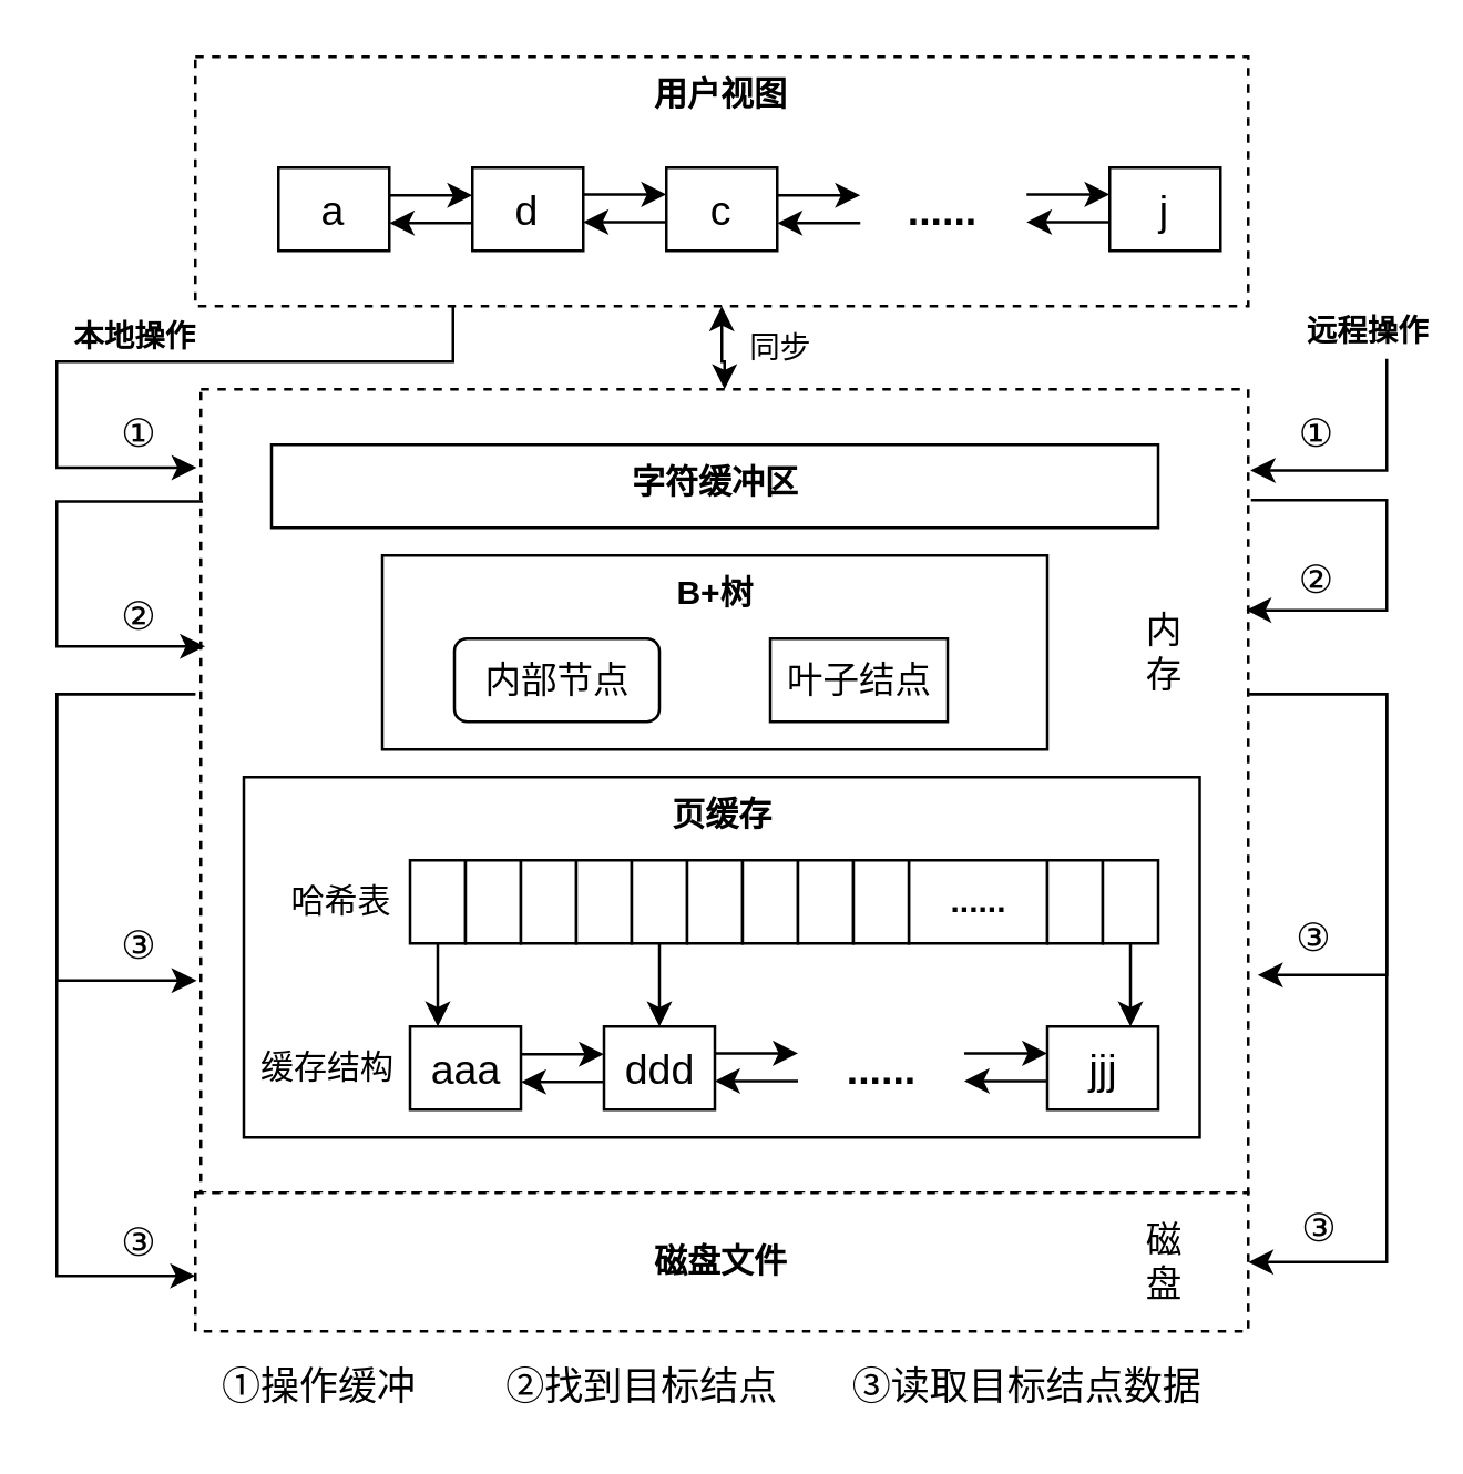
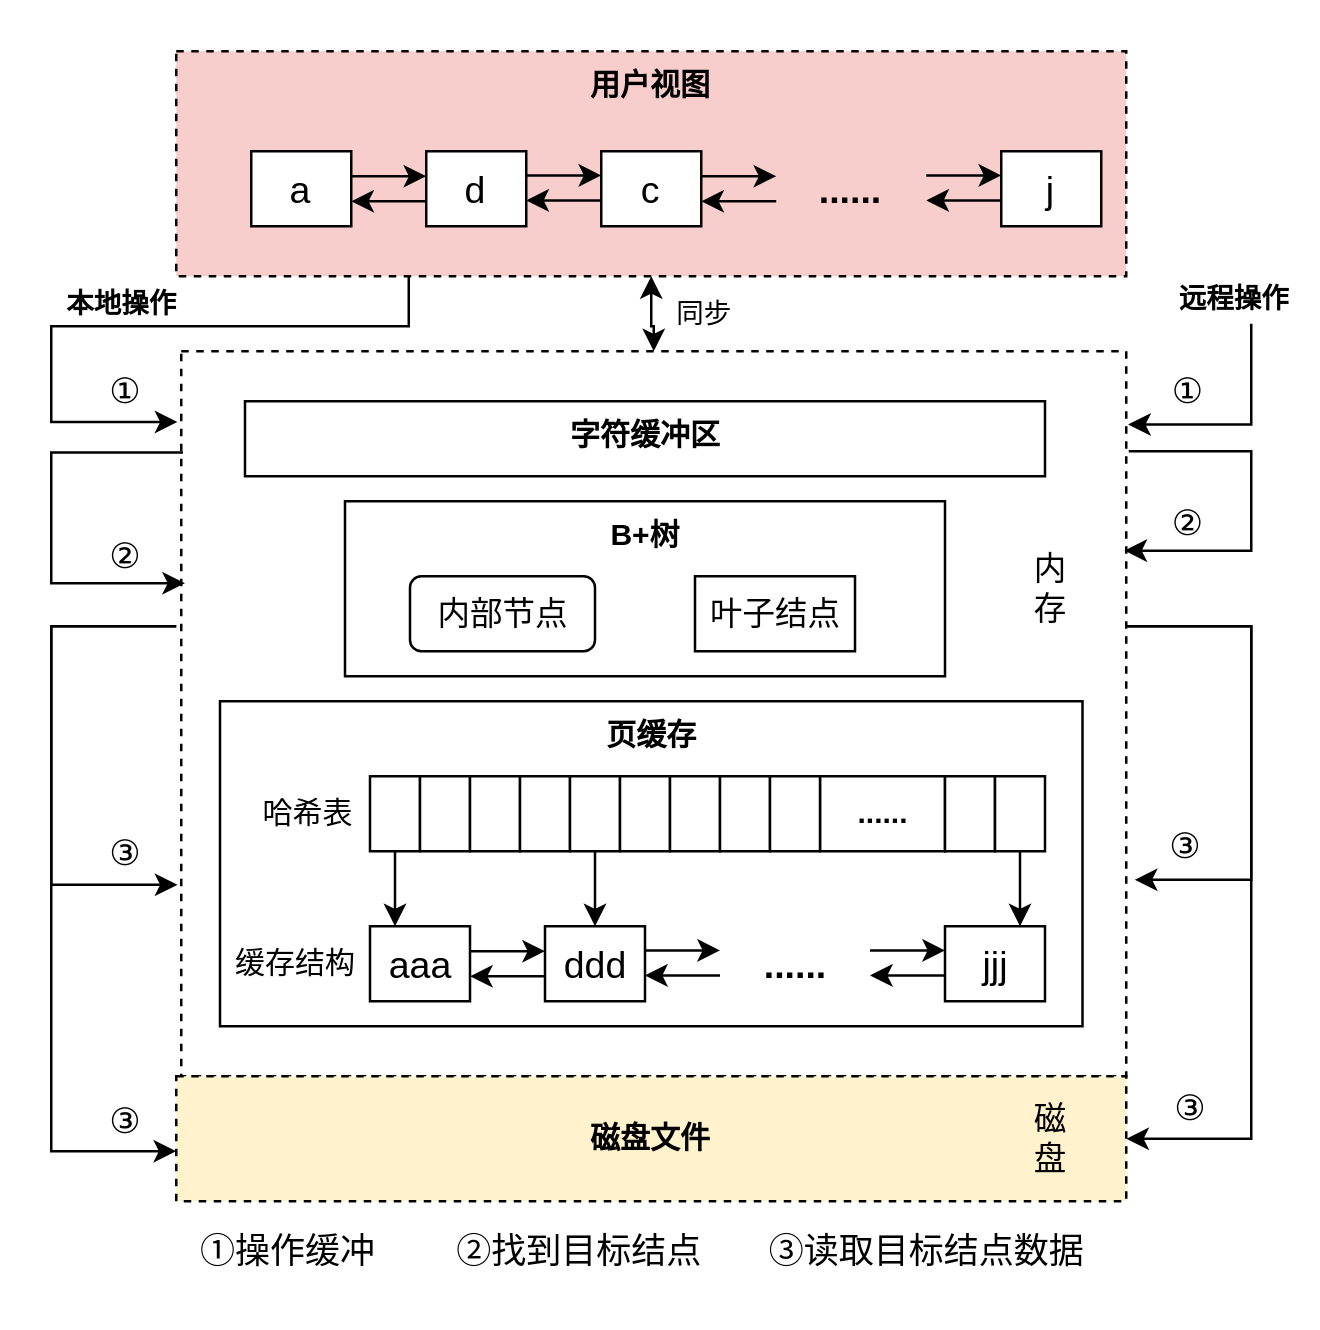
- <mxCell id="6" value="用户视图" style="rounded=0;whiteSpace=wrap;html=1;dashed=1;verticalAlign=top;fontStyle=1" parent="1" vertex="1"><mxGeometry x="70" y="20" width="380" height="90" as="geometry" /></mxCell>
+ <mxCell id="6" value="用户视图" style="rounded=0;whiteSpace=wrap;html=1;dashed=1;verticalAlign=top;fontStyle=1;fillColor=#f8cecc;" parent="1" vertex="1"><mxGeometry x="70" y="20" width="380" height="90" as="geometry" /></mxCell>
- <mxCell id="45" value="磁盘文件" style="rounded=0;whiteSpace=wrap;html=1;dashed=1;verticalAlign=middle;fontStyle=1" parent="1" vertex="1"><mxGeometry x="70" y="430" width="380" height="50" as="geometry" /></mxCell>
+ <mxCell id="45" value="磁盘文件" style="rounded=0;whiteSpace=wrap;html=1;dashed=1;verticalAlign=middle;fontStyle=1;fillColor=#fff2cc;" parent="1" vertex="1"><mxGeometry x="70" y="430" width="380" height="50" as="geometry" /></mxCell>
